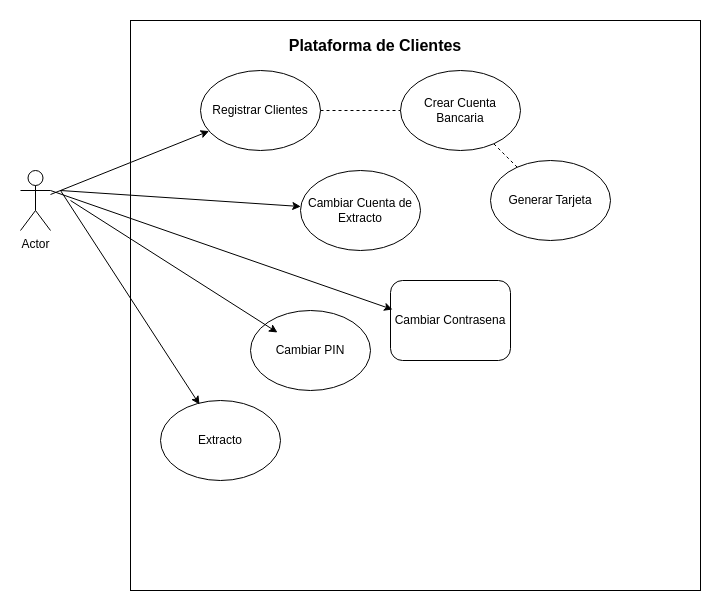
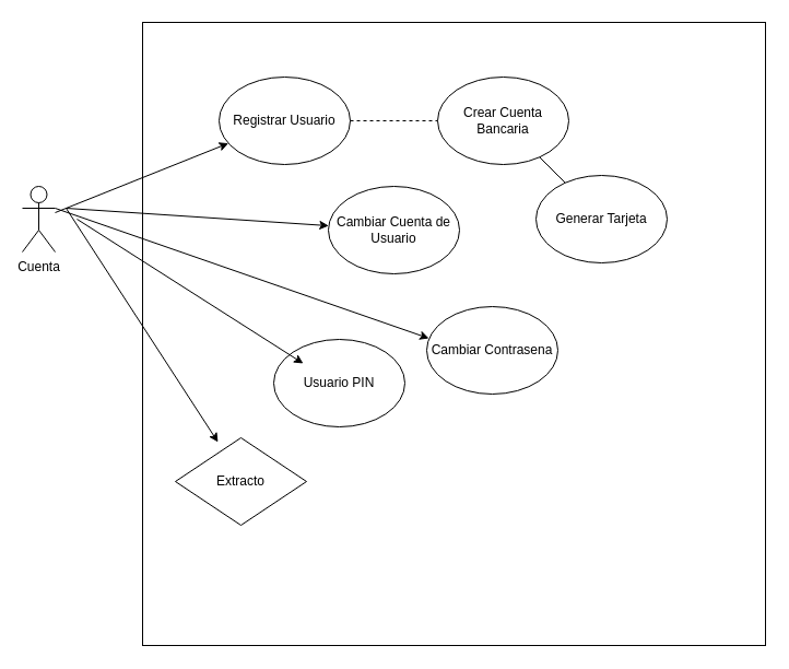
- <mxCell id="4" value="Plataforma de Clientes" style="text;html=1;align=center;verticalAlign=middle;whiteSpace=wrap;rounded=0;fontStyle=1;fontSize=16;" vertex="1" parent="1"><mxGeometry x="230" y="30" width="290" height="30" as="geometry" /></mxCell>
- <mxCell id="5" value="Registrar Clientes" style="ellipse;whiteSpace=wrap;html=1;" vertex="1" parent="1"><mxGeometry x="200" y="70" width="120" height="80" as="geometry" /></mxCell>
+ <mxCell id="5" value="Registrar Usuario" style="ellipse;whiteSpace=wrap;html=1;" vertex="1" parent="1"><mxGeometry x="200" y="70" width="120" height="80" as="geometry" /></mxCell>
- <mxCell id="11" value="" style="endArrow=none;dashed=1;html=1;rounded=0;" edge="1" parent="1" source="9" target="8"><mxGeometry width="50" height="50" relative="1" as="geometry"><mxPoint x="560" y="380" as="sourcePoint" /><mxPoint x="610" y="330" as="targetPoint" /></mxGeometry></mxCell>
+ <mxCell id="11" value="" style="endArrow=none;dashed=0;html=1;rounded=0;" edge="1" parent="1" source="9" target="8"><mxGeometry width="50" height="50" relative="1" as="geometry"><mxPoint x="560" y="380" as="sourcePoint" /><mxPoint x="610" y="330" as="targetPoint" /></mxGeometry></mxCell>
- <mxCell id="6" value="Cambiar Cuenta de Extracto" style="ellipse;whiteSpace=wrap;html=1;" vertex="1" parent="1"><mxGeometry x="300" y="170" width="120" height="80" as="geometry" /></mxCell>
+ <mxCell id="6" value="Cambiar Cuenta de Usuario" style="ellipse;whiteSpace=wrap;html=1;" vertex="1" parent="1"><mxGeometry x="300" y="170" width="120" height="80" as="geometry" /></mxCell>
- <mxCell id="3" value="Actor" style="shape=umlActor;verticalLabelPosition=bottom;verticalAlign=top;html=1;outlineConnect=0;" vertex="1" parent="1"><mxGeometry x="20" y="170" width="30" height="60" as="geometry" /></mxCell>
+ <mxCell id="3" value="Cuenta" style="shape=umlActor;verticalLabelPosition=bottom;verticalAlign=top;html=1;outlineConnect=0;" vertex="1" parent="1"><mxGeometry x="20" y="170" width="30" height="60" as="geometry" /></mxCell>
- <mxCell id="7" value="Cambiar Contrasena" style="whiteSpace=wrap;html=1;rounded=1;" vertex="1" parent="1"><mxGeometry x="390" y="280" width="120" height="80" as="geometry" /></mxCell>
+ <mxCell id="7" value="Cambiar Contrasena" style="ellipse;whiteSpace=wrap;html=1;" vertex="1" parent="1"><mxGeometry x="390" y="280" width="120" height="80" as="geometry" /></mxCell>
- <mxCell id="15" value="Cambiar PIN" style="ellipse;whiteSpace=wrap;html=1;" vertex="1" parent="1"><mxGeometry x="250" y="310" width="120" height="80" as="geometry" /></mxCell>
+ <mxCell id="15" value="Usuario PIN" style="ellipse;whiteSpace=wrap;html=1;" vertex="1" parent="1"><mxGeometry x="250" y="310" width="120" height="80" as="geometry" /></mxCell>
- <mxCell id="16" value="Extracto" style="ellipse;whiteSpace=wrap;html=1;" vertex="1" parent="1"><mxGeometry x="160" y="400" width="120" height="80" as="geometry" /></mxCell>
+ <mxCell id="16" value="Extracto" style="rhombus;whiteSpace=wrap;html=1;" vertex="1" parent="1"><mxGeometry x="160" y="400" width="120" height="80" as="geometry" /></mxCell>
